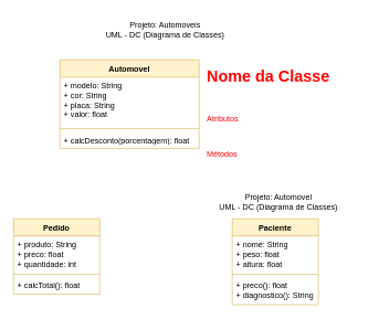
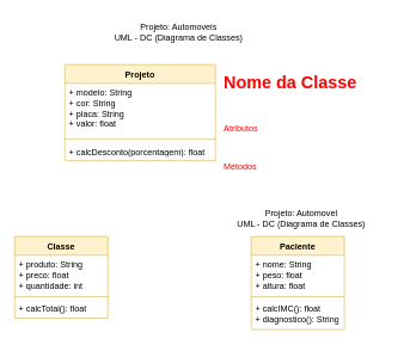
- <mxCell id="3" value="Automovel" style="swimlane;fontStyle=1;align=center;verticalAlign=top;childLayout=stackLayout;horizontal=1;startSize=26;horizontalStack=0;resizeParent=1;resizeParentMax=0;resizeLast=0;collapsible=1;marginBottom=0;whiteSpace=wrap;html=1;fillColor=#fff2cc;strokeColor=#d6b656;" vertex="1" parent="1"><mxGeometry x="90" y="90" width="210" height="134" as="geometry" /></mxCell>
+ <mxCell id="3" value="Projeto" style="swimlane;fontStyle=1;align=center;verticalAlign=top;childLayout=stackLayout;horizontal=1;startSize=26;horizontalStack=0;resizeParent=1;resizeParentMax=0;resizeLast=0;collapsible=1;marginBottom=0;whiteSpace=wrap;html=1;fillColor=#fff2cc;strokeColor=#d6b656;" vertex="1" parent="1"><mxGeometry x="90" y="90" width="210" height="134" as="geometry" /></mxCell>
- <mxCell id="8" value="Pedido" style="swimlane;fontStyle=1;align=center;verticalAlign=top;childLayout=stackLayout;horizontal=1;startSize=26;horizontalStack=0;resizeParent=1;resizeParentMax=0;resizeLast=0;collapsible=1;marginBottom=0;whiteSpace=wrap;html=1;fillColor=#fff2cc;strokeColor=#d6b656;" vertex="1" parent="1"><mxGeometry x="20" y="330" width="130" height="114" as="geometry" /></mxCell>
+ <mxCell id="8" value="Classe" style="swimlane;fontStyle=1;align=center;verticalAlign=top;childLayout=stackLayout;horizontal=1;startSize=26;horizontalStack=0;resizeParent=1;resizeParentMax=0;resizeLast=0;collapsible=1;marginBottom=0;whiteSpace=wrap;html=1;fillColor=#fff2cc;strokeColor=#d6b656;" vertex="1" parent="1"><mxGeometry x="20" y="330" width="130" height="114" as="geometry" /></mxCell>
- <mxCell id="16" value="+ preco(): float&lt;div&gt;+ diagnostico(): String&lt;br&gt;&lt;/div&gt;" style="text;strokeColor=none;fillColor=none;align=left;verticalAlign=top;spacingLeft=4;spacingRight=4;overflow=hidden;rotatable=0;points=[[0,0.5],[1,0.5]];portConstraint=eastwest;whiteSpace=wrap;html=1;" vertex="1" parent="13"><mxGeometry y="88" width="130" height="42" as="geometry" /></mxCell>
+ <mxCell id="16" value="+ calcIMC(): float&lt;div&gt;+ diagnostico(): String&lt;br&gt;&lt;/div&gt;" style="text;strokeColor=none;fillColor=none;align=left;verticalAlign=top;spacingLeft=4;spacingRight=4;overflow=hidden;rotatable=0;points=[[0,0.5],[1,0.5]];portConstraint=eastwest;whiteSpace=wrap;html=1;" vertex="1" parent="13"><mxGeometry y="88" width="130" height="42" as="geometry" /></mxCell>
